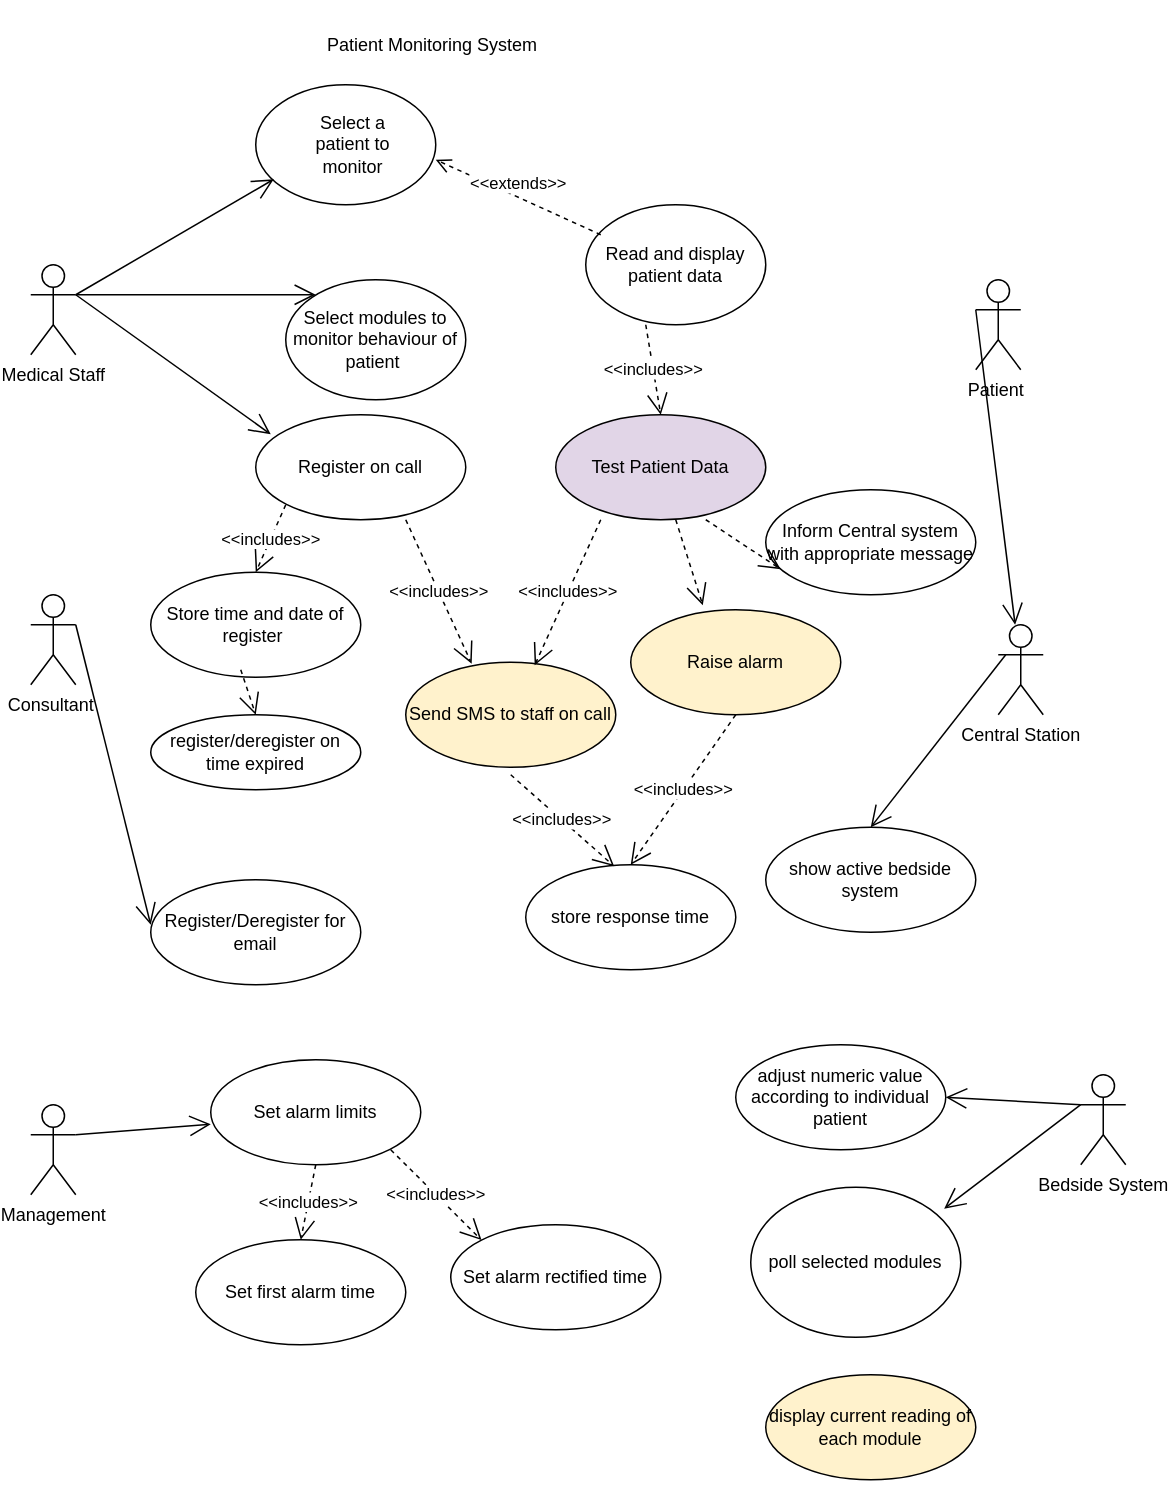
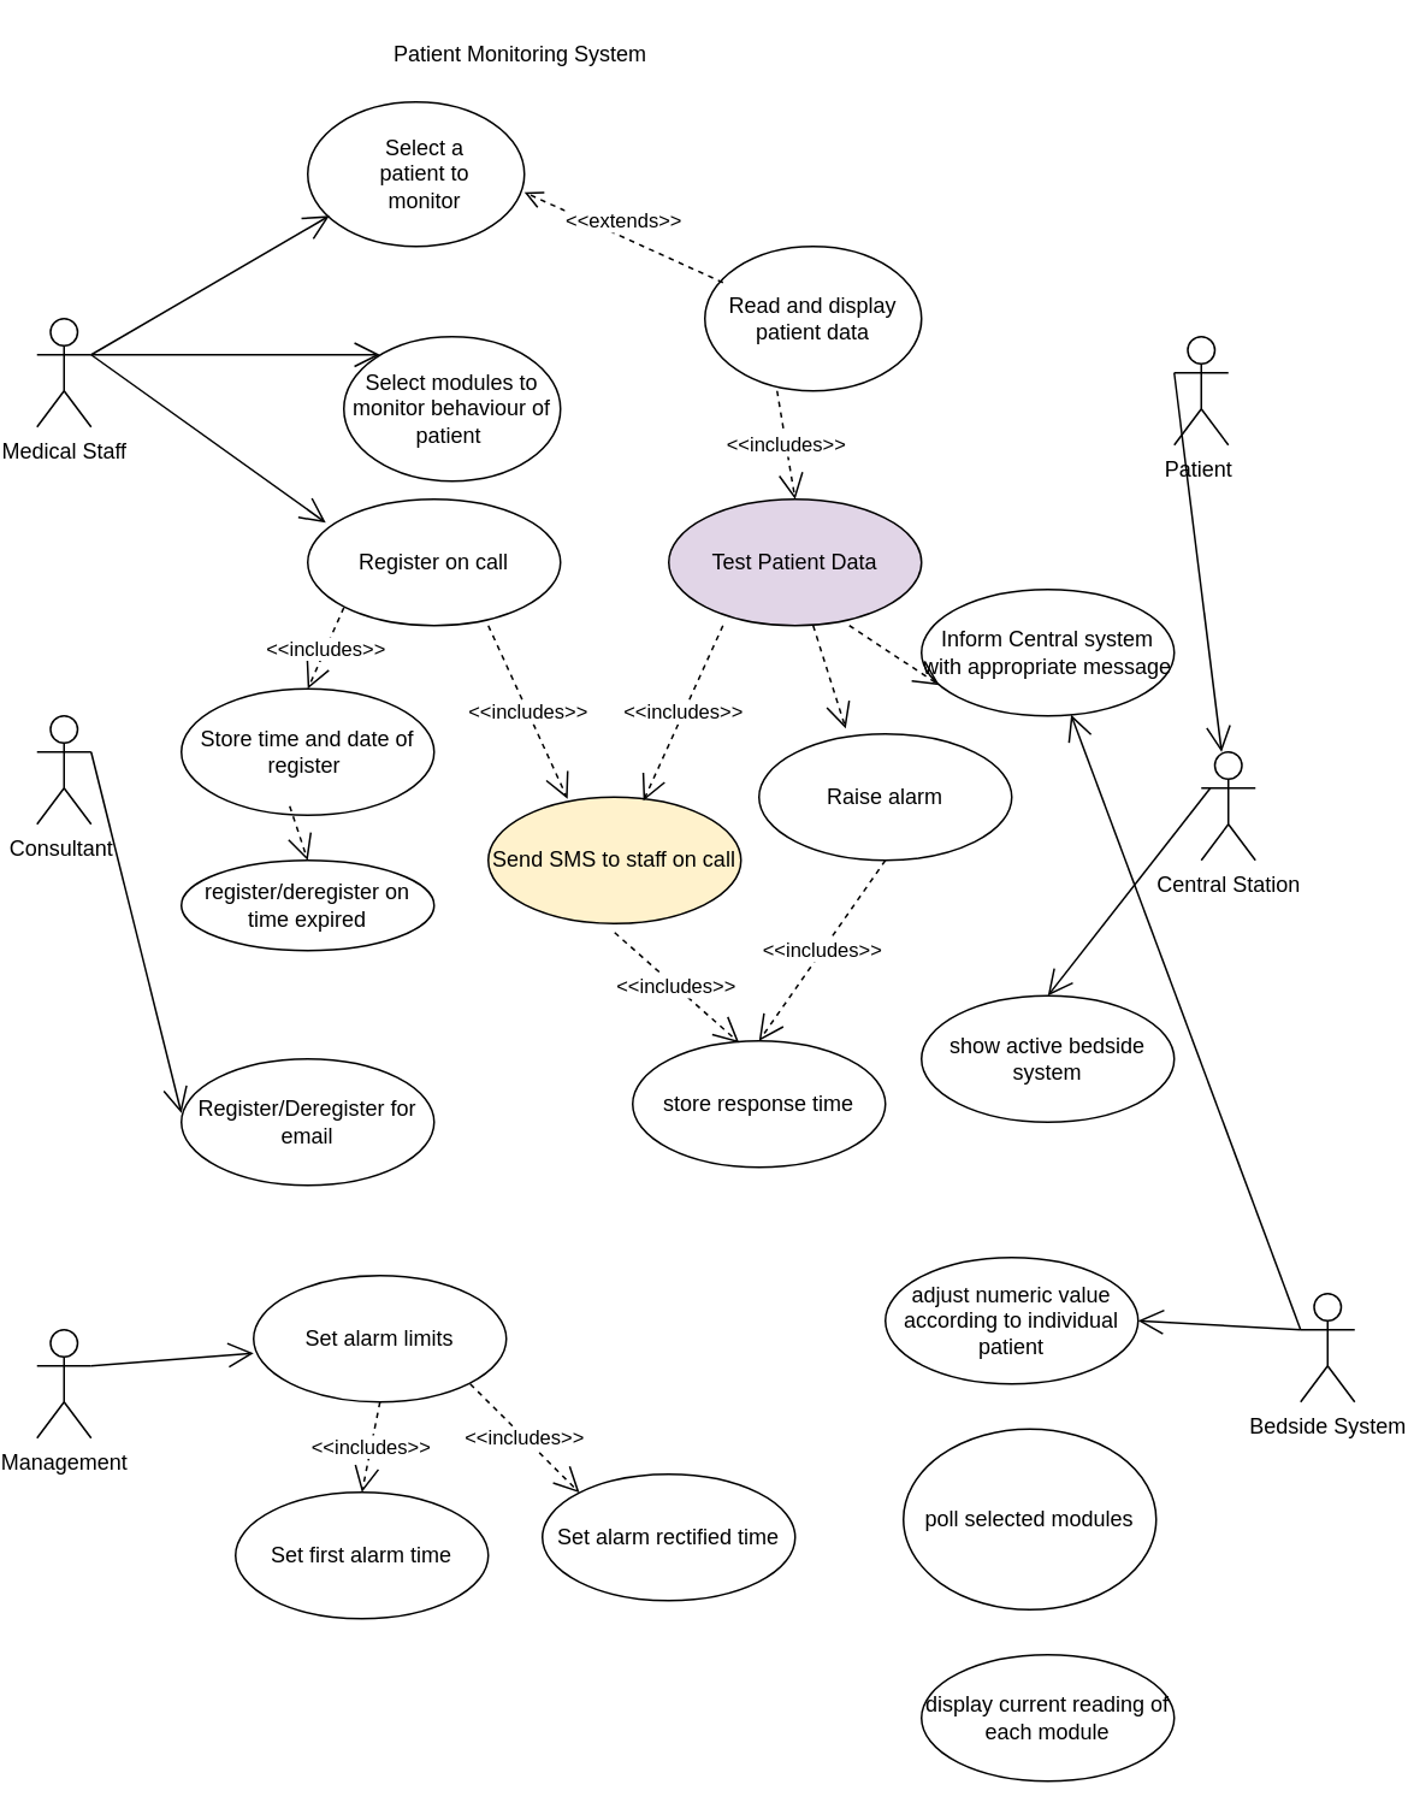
- <mxCell id="24" value="Raise alarm" style="ellipse;whiteSpace=wrap;html=1;fillColor=#fff2cc;" parent="1" vertex="1"><mxGeometry x="420" y="406" width="140" height="70" as="geometry" /></mxCell>
+ <mxCell id="24" value="Raise alarm" style="ellipse;whiteSpace=wrap;html=1;" parent="1" vertex="1"><mxGeometry x="420" y="406" width="140" height="70" as="geometry" /></mxCell>
- <mxCell id="47" value="" style="endArrow=open;endFill=1;endSize=12;html=1;entryX=0.921;entryY=0.143;entryDx=0;entryDy=0;entryPerimeter=0;exitX=0;exitY=0.333;exitDx=0;exitDy=0;exitPerimeter=0;" parent="1" source="43" target="45" edge="1"><mxGeometry width="160" relative="1" as="geometry"><mxPoint x="570" y="736" as="sourcePoint" /><mxPoint x="730" y="736" as="targetPoint" /></mxGeometry></mxCell>
+ <mxCell id="47" value="" style="endArrow=open;endFill=1;endSize=12;html=1;exitX=0;exitY=0.333;exitDx=0;exitDy=0;exitPerimeter=0;" parent="1" source="43" target="25" edge="1"><mxGeometry width="160" relative="1" as="geometry"><mxPoint x="570" y="736" as="sourcePoint" /><mxPoint x="730" y="736" as="targetPoint" /></mxGeometry></mxCell>
- <mxCell id="46" value="display current reading of each module" style="ellipse;whiteSpace=wrap;html=1;fillColor=#fff2cc;" parent="1" vertex="1"><mxGeometry x="510" y="916" width="140" height="70" as="geometry" /></mxCell>
+ <mxCell id="46" value="display current reading of each module" style="ellipse;whiteSpace=wrap;html=1;" parent="1" vertex="1"><mxGeometry x="510" y="916" width="140" height="70" as="geometry" /></mxCell>
